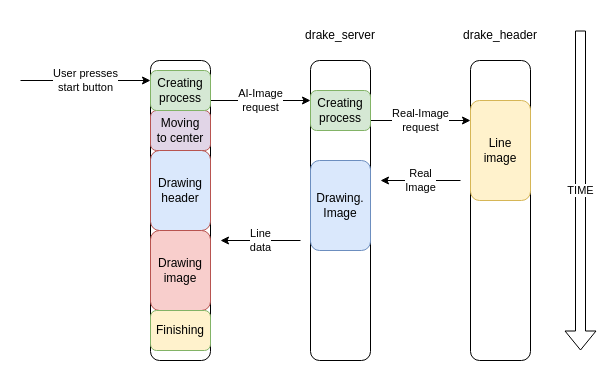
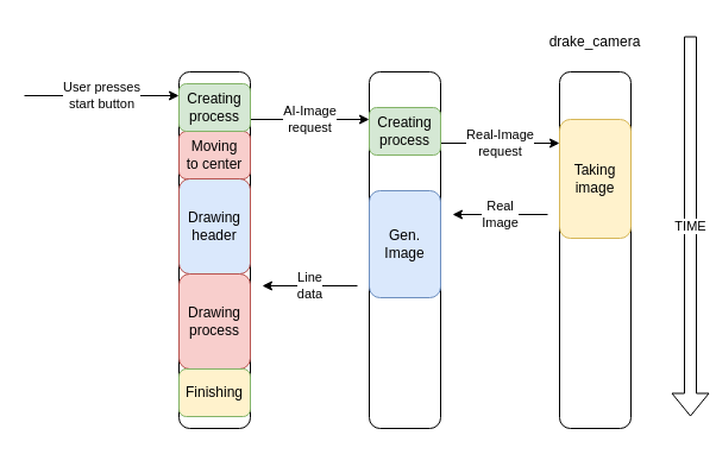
- <mxCell id="2" value="drake_server" style="text;html=1;align=center;verticalAlign=middle;whiteSpace=wrap;rounded=0;" vertex="1" parent="1"><mxGeometry x="310" y="20" width="60" height="30" as="geometry" /></mxCell>
- <mxCell id="3" value="drake_header" style="text;html=1;align=center;verticalAlign=middle;whiteSpace=wrap;rounded=0;" vertex="1" parent="1"><mxGeometry x="470" y="20" width="60" height="30" as="geometry" /></mxCell>
+ <mxCell id="3" value="drake_camera" style="text;html=1;align=center;verticalAlign=middle;whiteSpace=wrap;rounded=0;" vertex="1" parent="1"><mxGeometry x="470" y="20" width="60" height="30" as="geometry" /></mxCell>
- <mxCell id="10" value="Moving&lt;br&gt;to center" style="rounded=1;whiteSpace=wrap;html=1;fillColor=#e1d5e7;strokeColor=#b85450;" vertex="1" parent="1"><mxGeometry x="150" y="110" width="60" height="40" as="geometry" /></mxCell>
+ <mxCell id="10" value="Moving&lt;br&gt;to center" style="rounded=1;whiteSpace=wrap;html=1;fillColor=#f8cecc;strokeColor=#b85450;" vertex="1" parent="1"><mxGeometry x="150" y="110" width="60" height="40" as="geometry" /></mxCell>
- <mxCell id="11" value="Line&lt;br&gt;image" style="rounded=1;whiteSpace=wrap;html=1;fillColor=#fff2cc;strokeColor=#d6b656;" vertex="1" parent="1"><mxGeometry x="470" y="100" width="60" height="100" as="geometry" /></mxCell>
+ <mxCell id="11" value="Taking&lt;br&gt;image" style="rounded=1;whiteSpace=wrap;html=1;fillColor=#fff2cc;strokeColor=#d6b656;" vertex="1" parent="1"><mxGeometry x="470" y="100" width="60" height="100" as="geometry" /></mxCell>
- <mxCell id="14" value="Drawing.&lt;br&gt;Image" style="rounded=1;whiteSpace=wrap;html=1;fillColor=#dae8fc;strokeColor=#6c8ebf;" vertex="1" parent="1"><mxGeometry x="310" y="160" width="60" height="90" as="geometry" /></mxCell>
+ <mxCell id="14" value="Gen.&lt;br&gt;Image" style="rounded=1;whiteSpace=wrap;html=1;fillColor=#dae8fc;strokeColor=#6c8ebf;" vertex="1" parent="1"><mxGeometry x="310" y="160" width="60" height="90" as="geometry" /></mxCell>
- <mxCell id="18" value="Drawing&lt;br&gt;image" style="rounded=1;whiteSpace=wrap;html=1;fillColor=#f8cecc;strokeColor=#b85450;" vertex="1" parent="1"><mxGeometry x="150" y="230" width="60" height="80" as="geometry" /></mxCell>
+ <mxCell id="18" value="Drawing&lt;br&gt;process" style="rounded=1;whiteSpace=wrap;html=1;fillColor=#f8cecc;strokeColor=#b85450;" vertex="1" parent="1"><mxGeometry x="150" y="230" width="60" height="80" as="geometry" /></mxCell>
